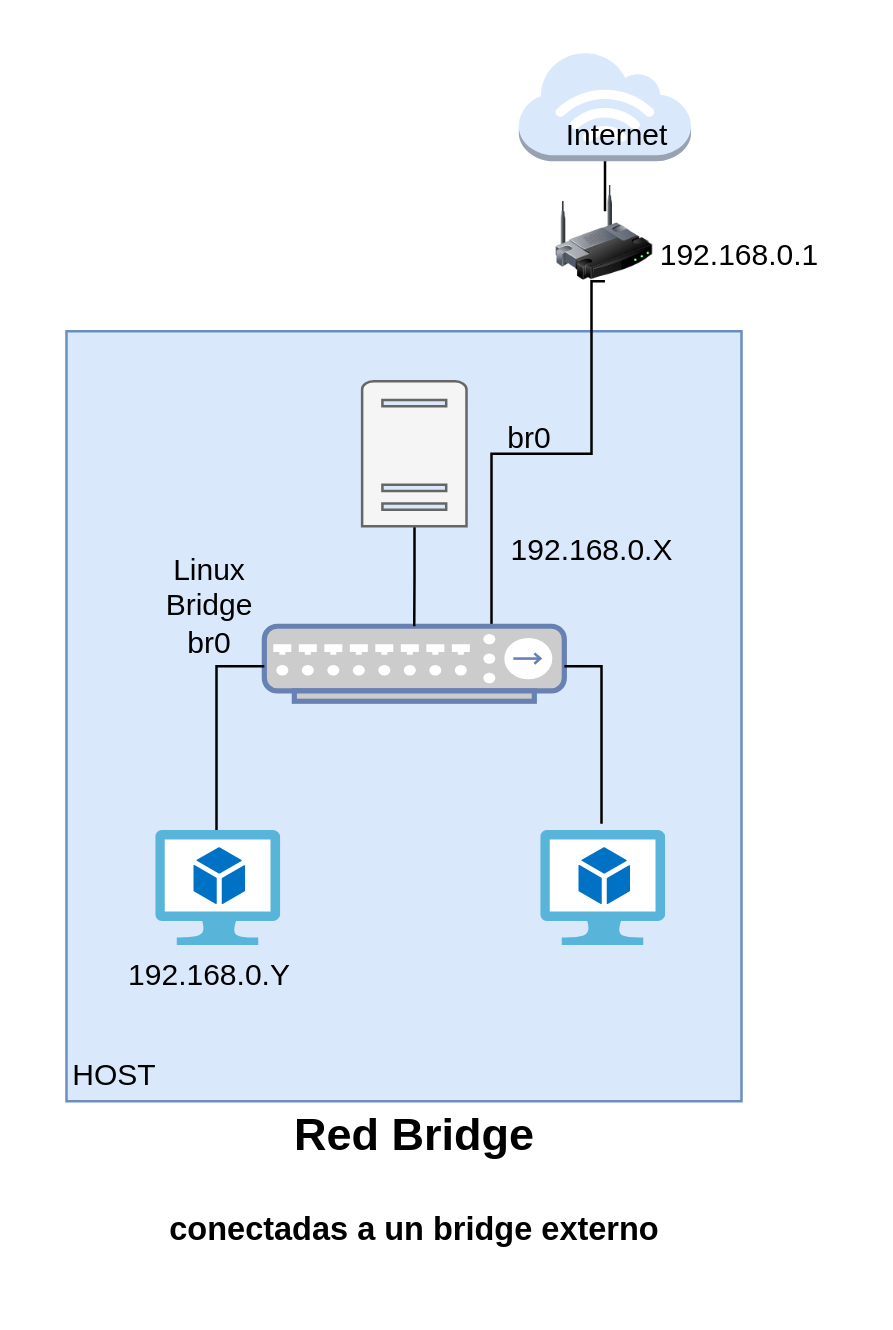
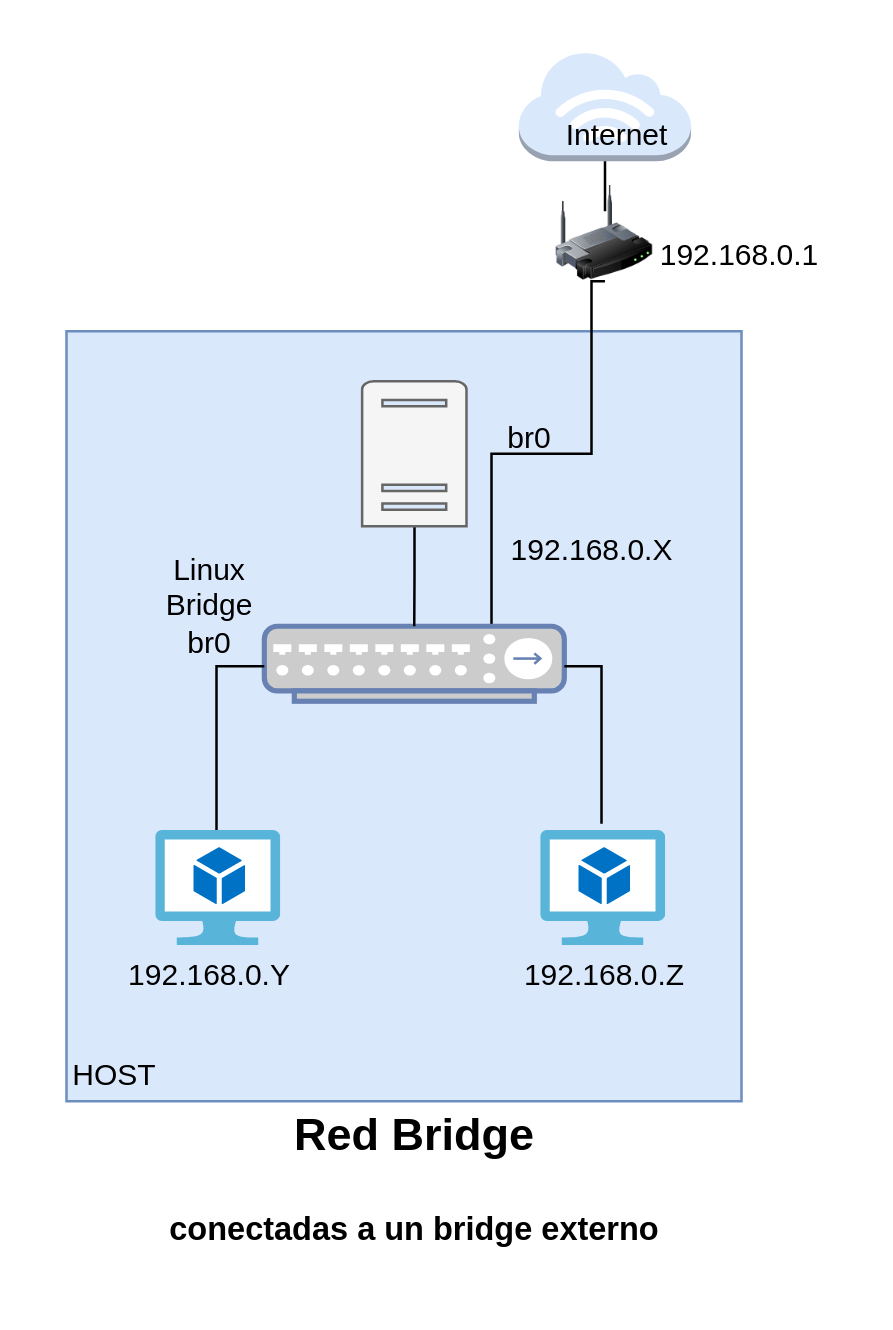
+ <mxCell id="14" value="192.168.0.Z" style="text;html=1;resizable=0;autosize=1;align=center;verticalAlign=middle;points=[];fillColor=none;strokeColor=none;rounded=0;" parent="1" vertex="1"><mxGeometry x="201" y="380" width="80" height="20" as="geometry" /></mxCell>
